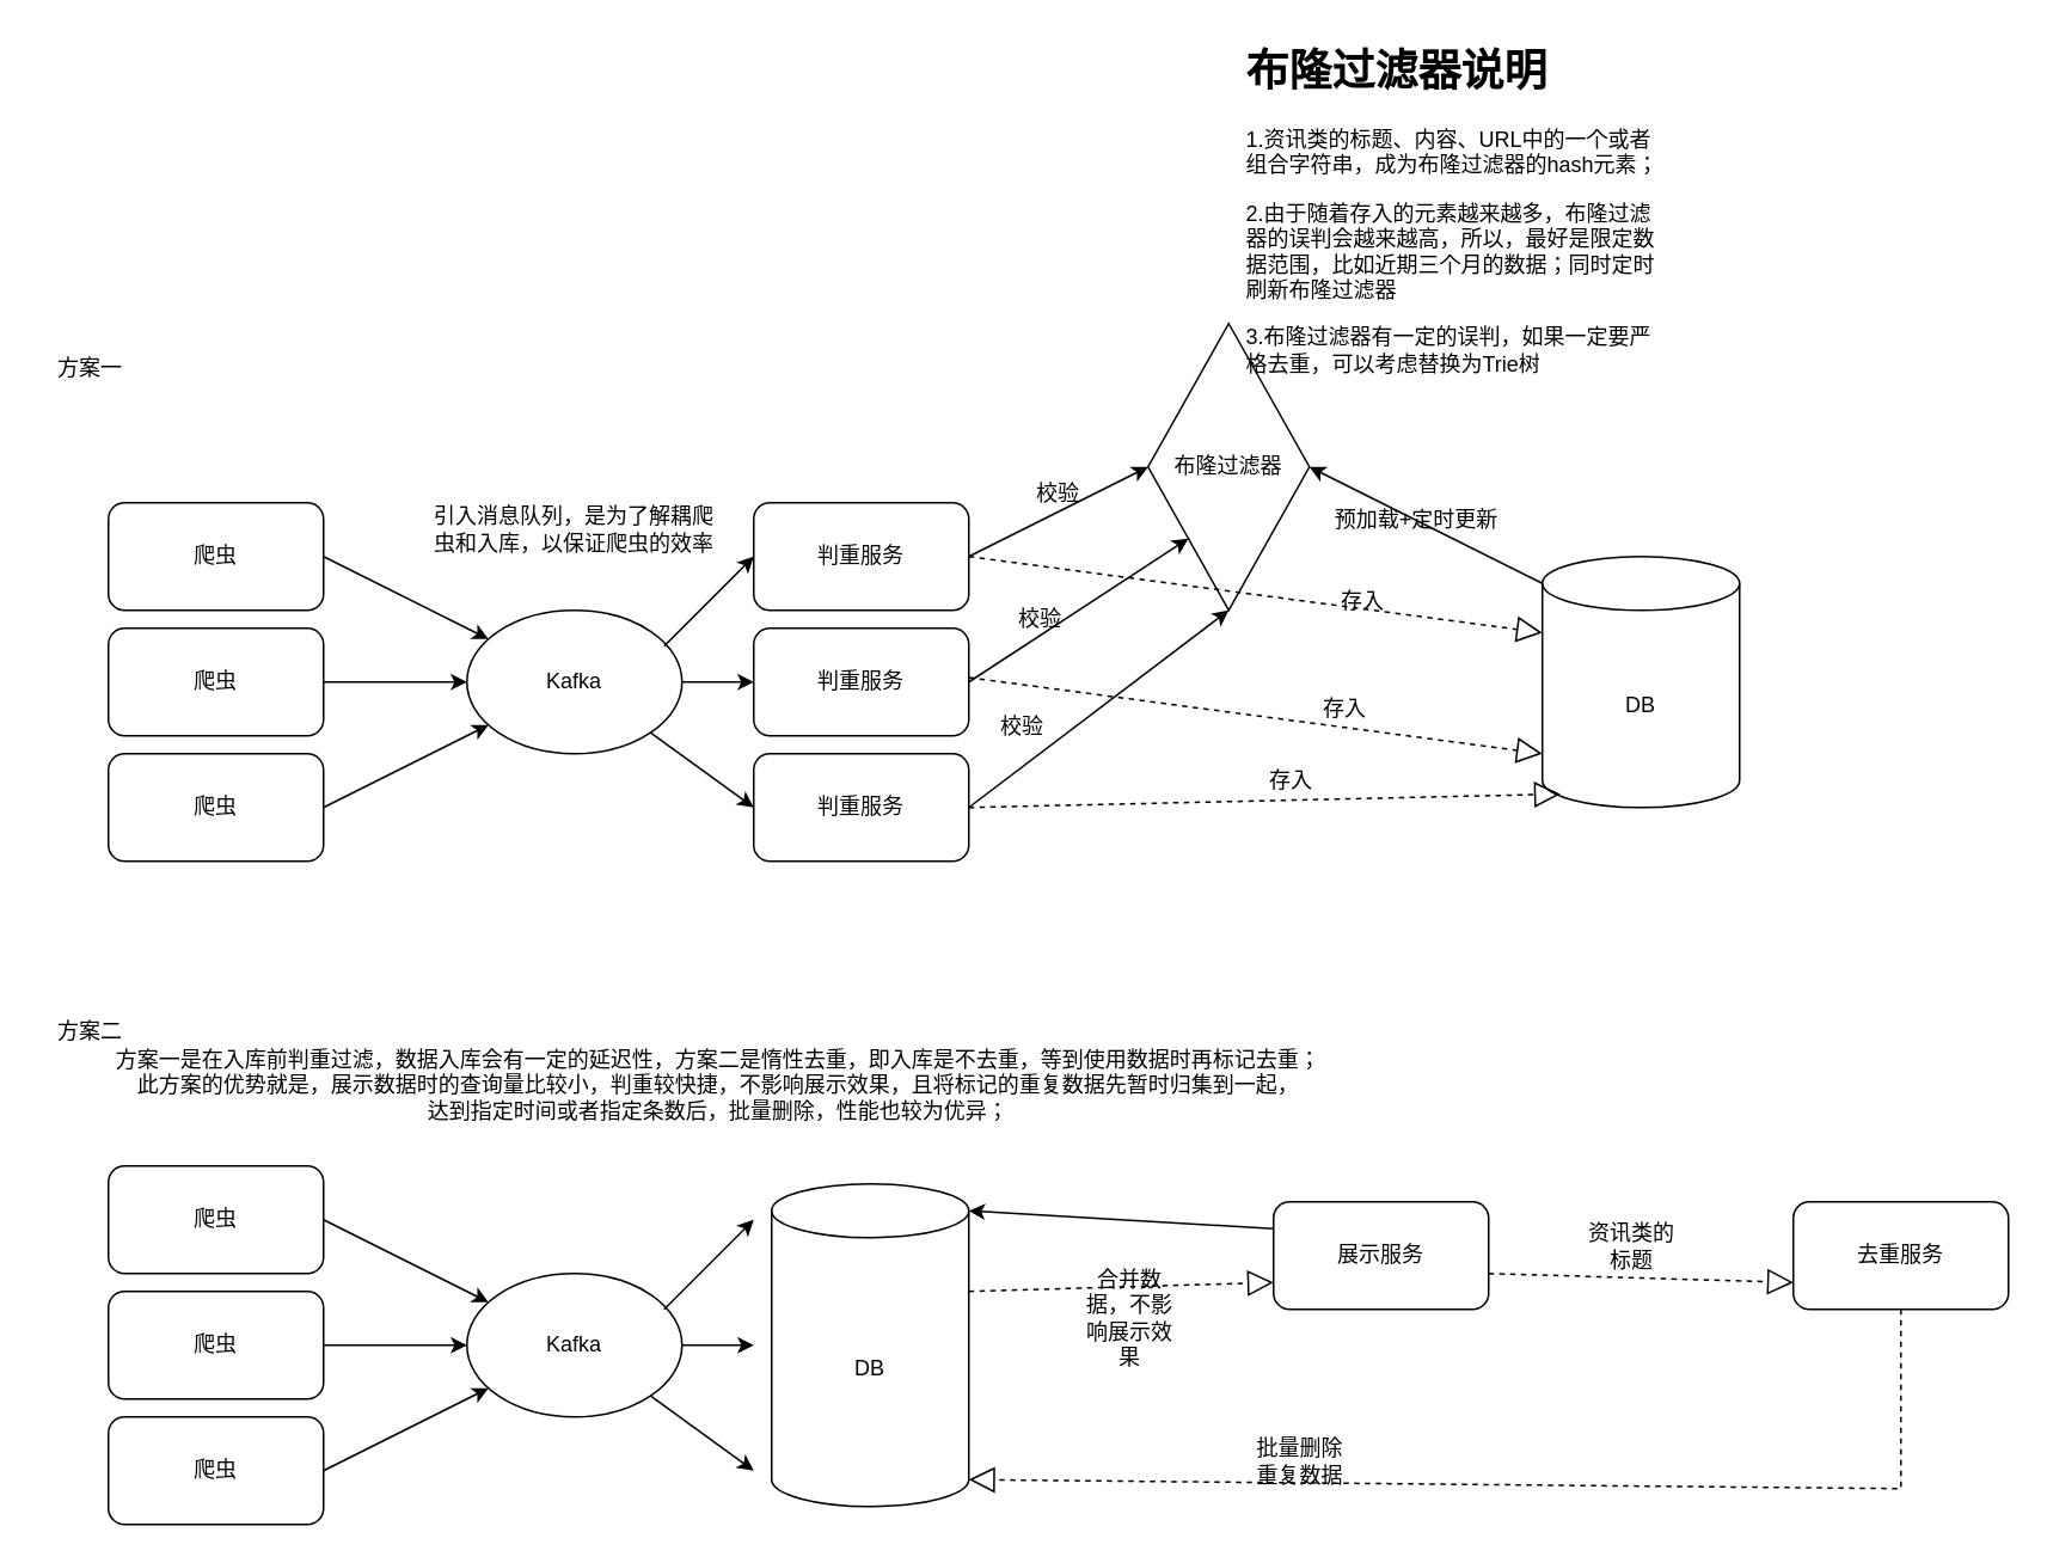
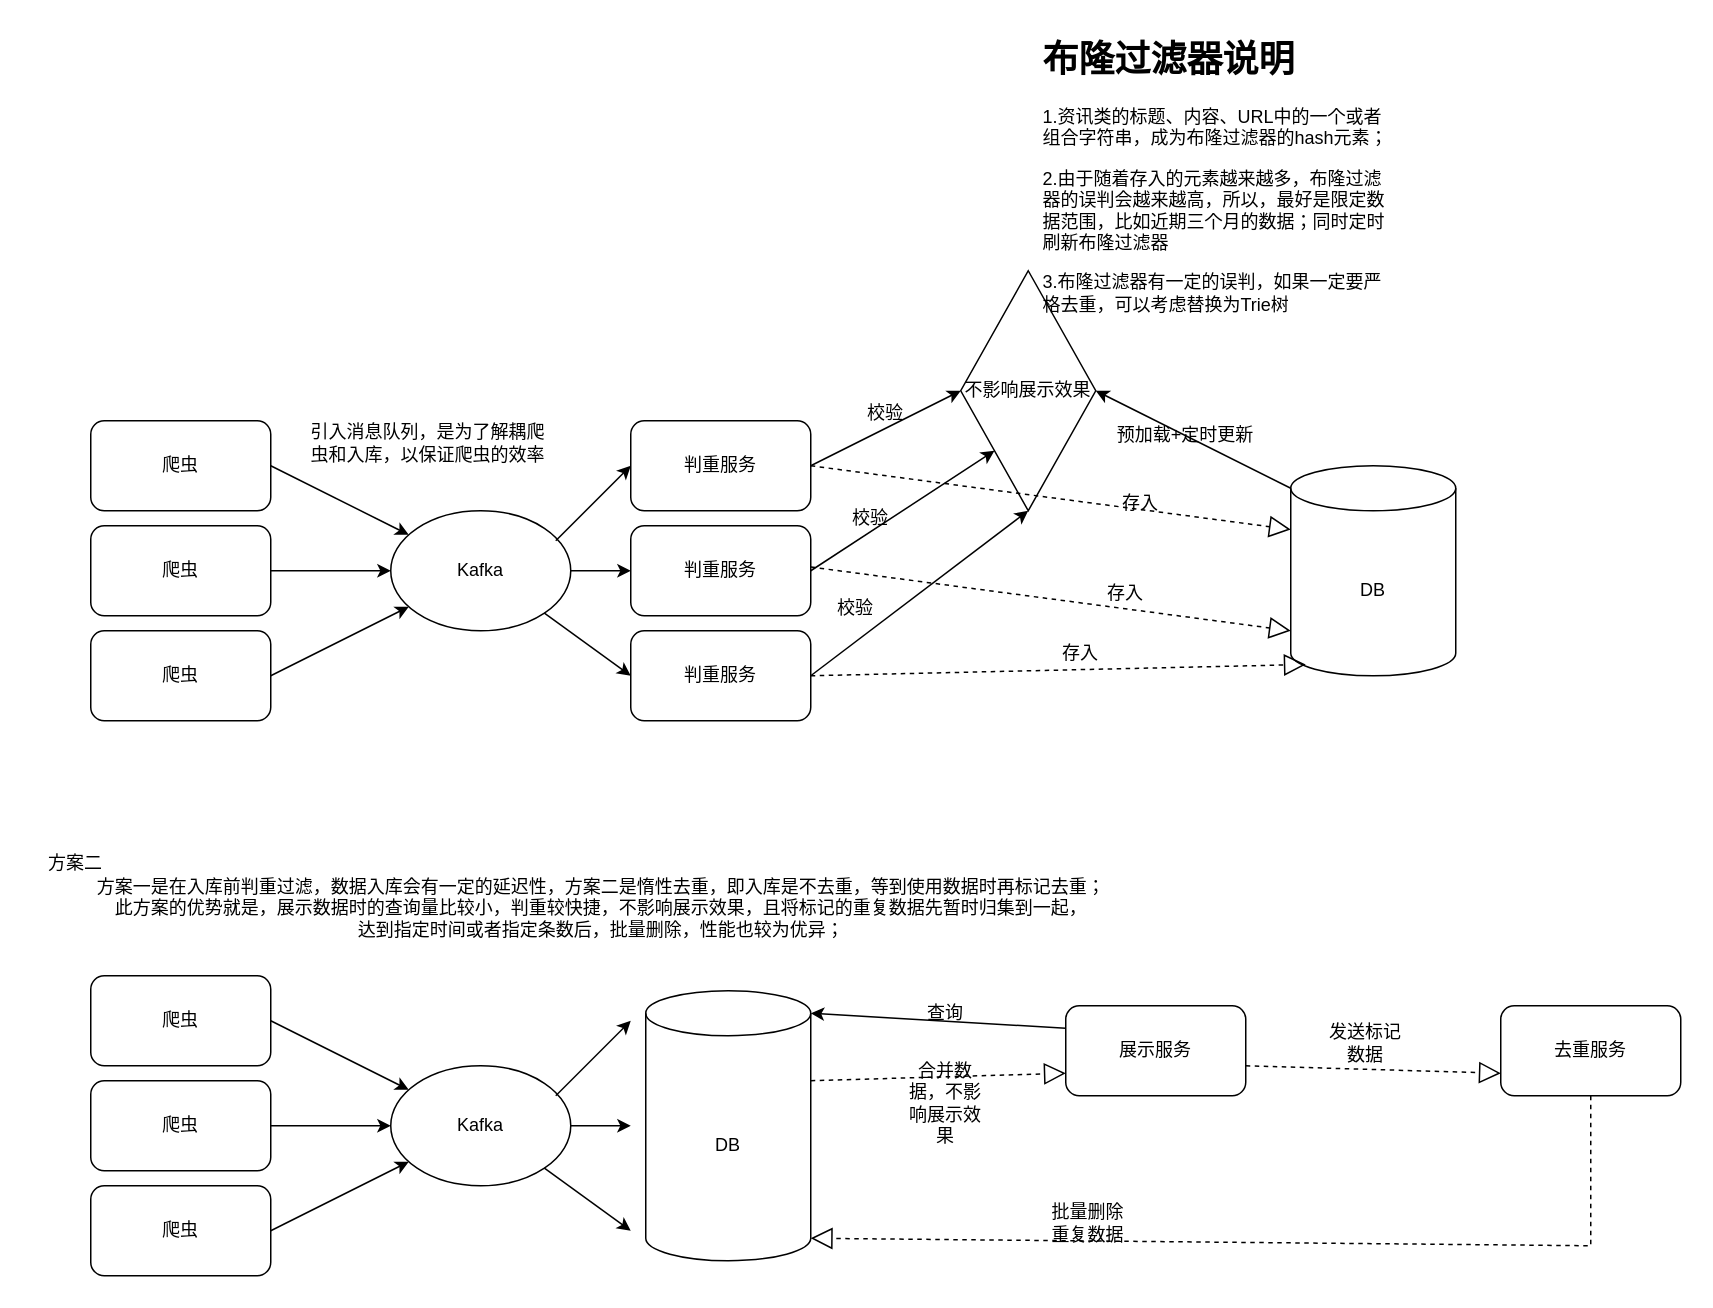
- <mxCell id="2" value="方案一" style="text;html=1;strokeColor=none;fillColor=none;align=center;verticalAlign=middle;whiteSpace=wrap;rounded=0;" vertex="1" parent="1"><mxGeometry x="20" y="190" width="60" height="30" as="geometry" /></mxCell>
- <mxCell id="27" value="布隆过滤器" style="rhombus;whiteSpace=wrap;html=1;" vertex="1" parent="1"><mxGeometry x="640" y="180" width="90" height="160" as="geometry" /></mxCell>
+ <mxCell id="27" value="不影响展示效果" style="rhombus;whiteSpace=wrap;html=1;" vertex="1" parent="1"><mxGeometry x="640" y="180" width="90" height="160" as="geometry" /></mxCell>
- <mxCell id="44" value="引入消息队列，是为了解耦爬虫和入库，以保证爬虫的效率" style="text;html=1;strokeColor=none;fillColor=none;align=center;verticalAlign=middle;whiteSpace=wrap;rounded=0;" vertex="1" parent="1"><mxGeometry x="237" y="280" width="166" height="30" as="geometry" /></mxCell>
+ <mxCell id="44" value="引入消息队列，是为了解耦爬虫和入库，以保证爬虫的效率" style="text;html=1;strokeColor=none;fillColor=none;align=center;verticalAlign=middle;whiteSpace=wrap;rounded=0;" vertex="1" parent="1"><mxGeometry x="202" y="280" width="166" height="30" as="geometry" /></mxCell>
+ <mxCell id="51" value="查询" style="text;html=1;strokeColor=none;fillColor=none;align=center;verticalAlign=middle;whiteSpace=wrap;rounded=0;" vertex="1" parent="1"><mxGeometry x="600" y="660" width="60" height="30" as="geometry" /></mxCell>
- <mxCell id="54" value="资讯类的标题" style="text;html=1;strokeColor=none;fillColor=none;align=center;verticalAlign=middle;whiteSpace=wrap;rounded=0;" vertex="1" parent="1"><mxGeometry x="880" y="680" width="60" height="30" as="geometry" /></mxCell>
+ <mxCell id="54" value="发送标记数据" style="text;html=1;strokeColor=none;fillColor=none;align=center;verticalAlign=middle;whiteSpace=wrap;rounded=0;" vertex="1" parent="1"><mxGeometry x="880" y="680" width="60" height="30" as="geometry" /></mxCell>
